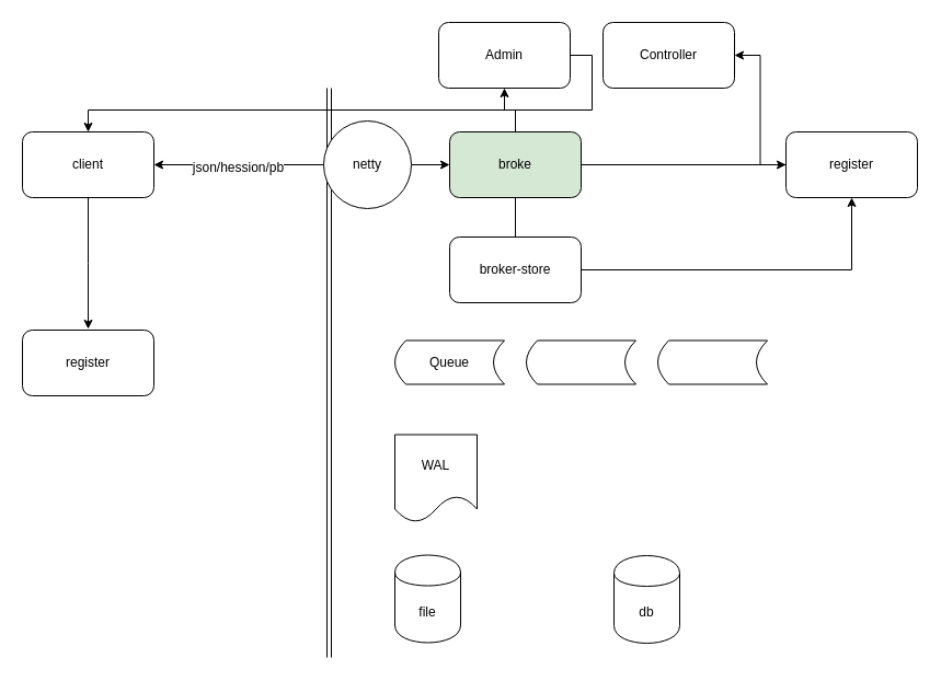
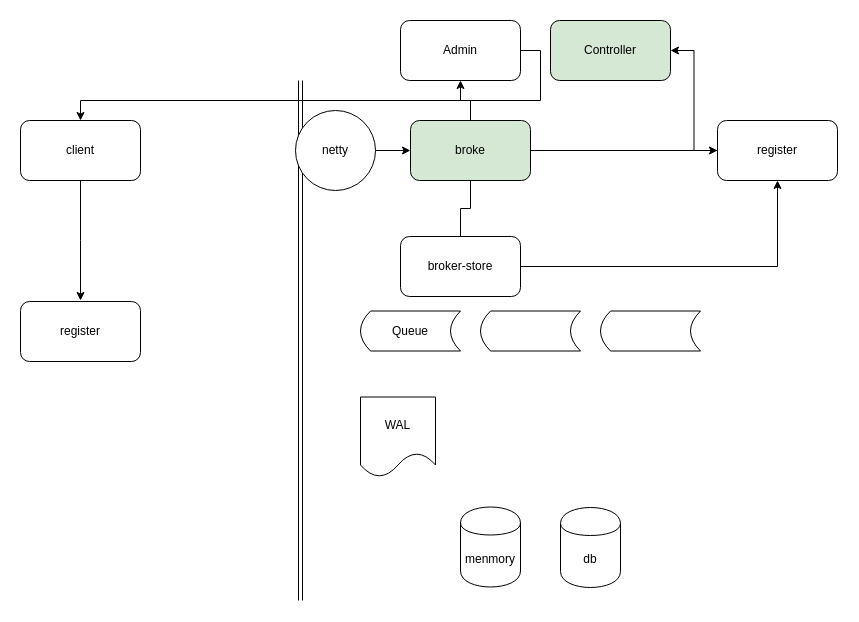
- <mxCell id="19" value="Controller" style="rounded=1;whiteSpace=wrap;html=1;" vertex="1" parent="1"><mxGeometry x="550" y="20" width="120" height="60" as="geometry" /></mxCell>
+ <mxCell id="19" value="Controller" style="rounded=1;whiteSpace=wrap;html=1;fillColor=#d5e8d4;" vertex="1" parent="1"><mxGeometry x="550" y="20" width="120" height="60" as="geometry" /></mxCell>
- <mxCell id="9" value="" style="edgeStyle=orthogonalEdgeStyle;rounded=0;orthogonalLoop=1;jettySize=auto;html=1;" edge="1" parent="1" source="12" target="3"><mxGeometry relative="1" as="geometry" /></mxCell>
- <mxCell id="10" value="json/hession/pb" style="text;html=1;resizable=0;points=[];align=center;verticalAlign=middle;labelBackgroundColor=#ffffff;" vertex="1" connectable="0" parent="9"><mxGeometry x="0.017" y="2" relative="1" as="geometry"><mxPoint as="offset" /></mxGeometry></mxCell>
- <mxCell id="21" value="broker-store" style="rounded=1;whiteSpace=wrap;html=1;" vertex="1" parent="1"><mxGeometry x="410" y="216" width="120" height="60" as="geometry" /></mxCell>
+ <mxCell id="21" value="broker-store" style="rounded=1;whiteSpace=wrap;html=1;" vertex="1" parent="1"><mxGeometry x="400" y="236" width="120" height="60" as="geometry" /></mxCell>
- <mxCell id="13" value="file" style="shape=cylinder;whiteSpace=wrap;html=1;boundedLbl=1;backgroundOutline=1;" vertex="1" parent="1"><mxGeometry x="360" y="506.5" width="60" height="80" as="geometry" /></mxCell>
+ <mxCell id="14" value="menmory" style="shape=cylinder;whiteSpace=wrap;html=1;boundedLbl=1;backgroundOutline=1;" vertex="1" parent="1"><mxGeometry x="460" y="506.5" width="60" height="80" as="geometry" /></mxCell>
